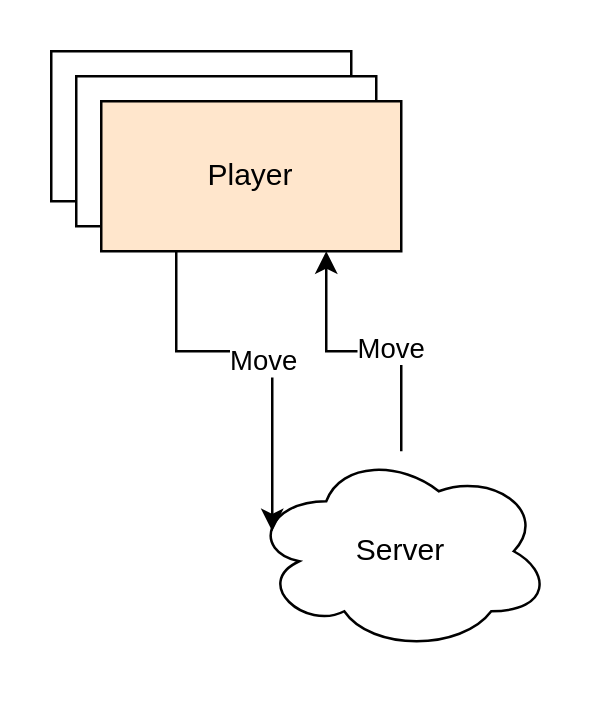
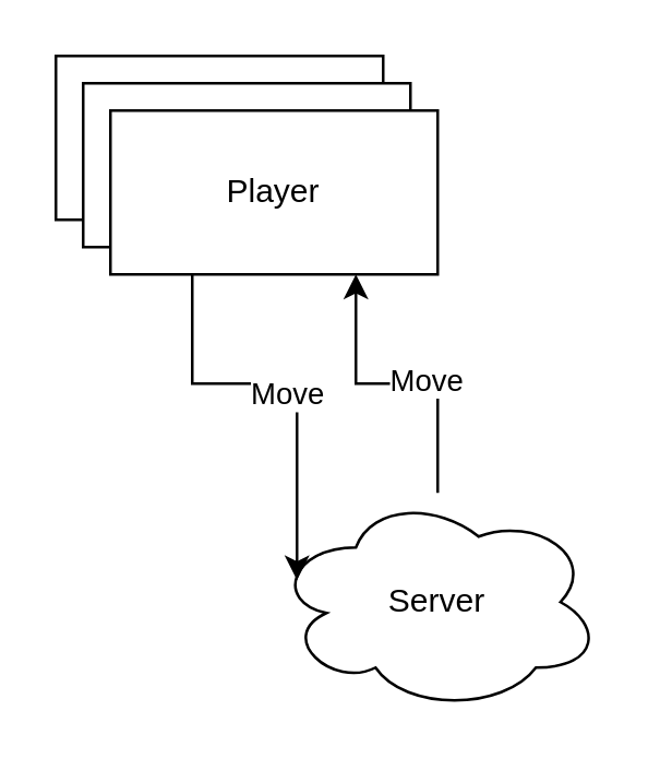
- <mxCell id="9" value="&lt;div&gt;Player&lt;/div&gt;" style="rounded=0;whiteSpace=wrap;html=1;fillColor=#ffe6cc;" vertex="1" parent="1"><mxGeometry x="40" y="40" width="120" height="60" as="geometry" /></mxCell>
+ <mxCell id="9" value="&lt;div&gt;Player&lt;/div&gt;" style="rounded=0;whiteSpace=wrap;html=1;" vertex="1" parent="1"><mxGeometry x="40" y="40" width="120" height="60" as="geometry" /></mxCell>
